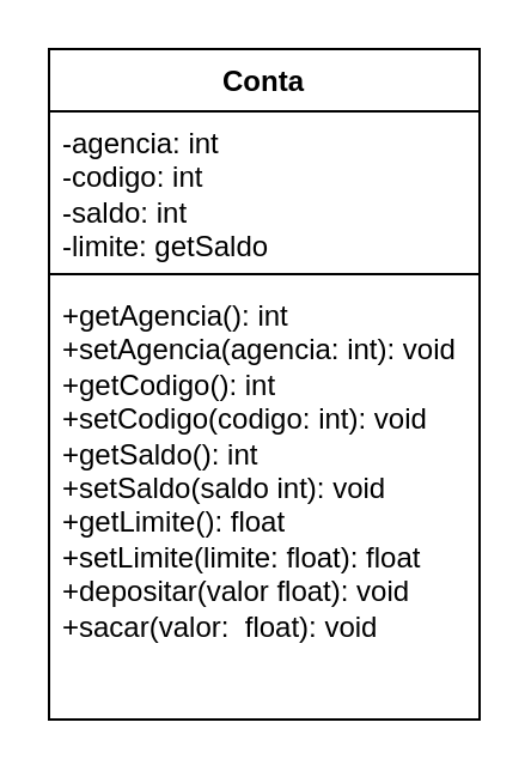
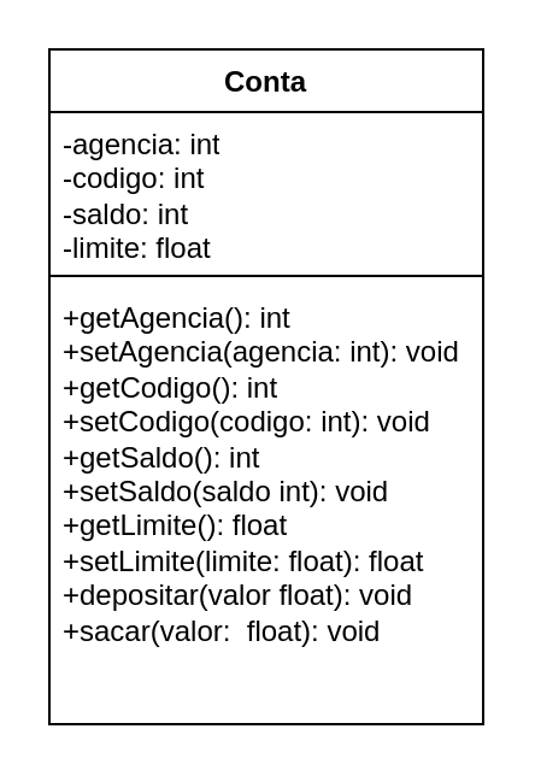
- <mxCell id="3" value="-agencia: int&lt;div&gt;-codigo: int&lt;/div&gt;&lt;div&gt;-saldo: int&lt;/div&gt;&lt;div&gt;-limite: getSaldo&lt;/div&gt;" style="text;strokeColor=none;fillColor=none;align=left;verticalAlign=top;spacingLeft=4;spacingRight=4;overflow=hidden;rotatable=0;points=[[0,0.5],[1,0.5]];portConstraint=eastwest;whiteSpace=wrap;html=1;" vertex="1" parent="2"><mxGeometry y="26" width="180" height="64" as="geometry" /></mxCell>
+ <mxCell id="3" value="-agencia: int&lt;div&gt;-codigo: int&lt;/div&gt;&lt;div&gt;-saldo: int&lt;/div&gt;&lt;div&gt;-limite: float&lt;/div&gt;" style="text;strokeColor=none;fillColor=none;align=left;verticalAlign=top;spacingLeft=4;spacingRight=4;overflow=hidden;rotatable=0;points=[[0,0.5],[1,0.5]];portConstraint=eastwest;whiteSpace=wrap;html=1;" vertex="1" parent="2"><mxGeometry y="26" width="180" height="64" as="geometry" /></mxCell>
